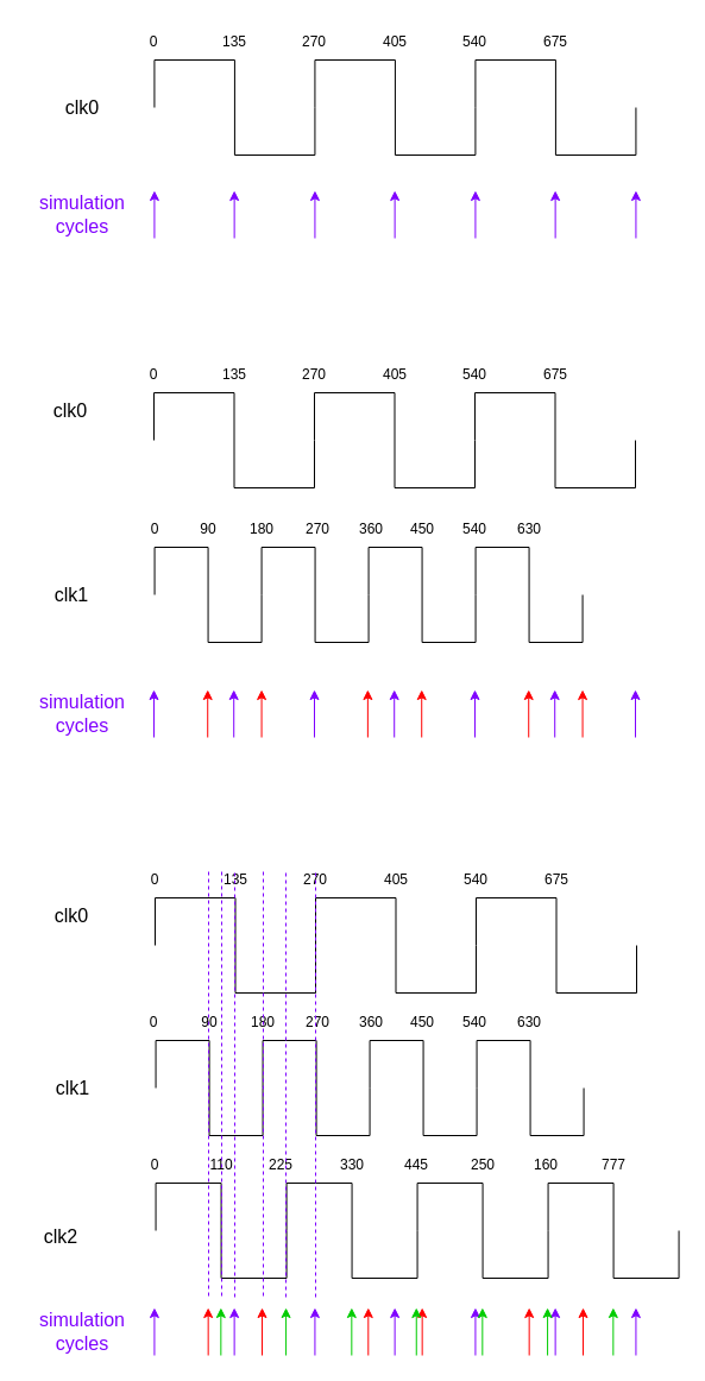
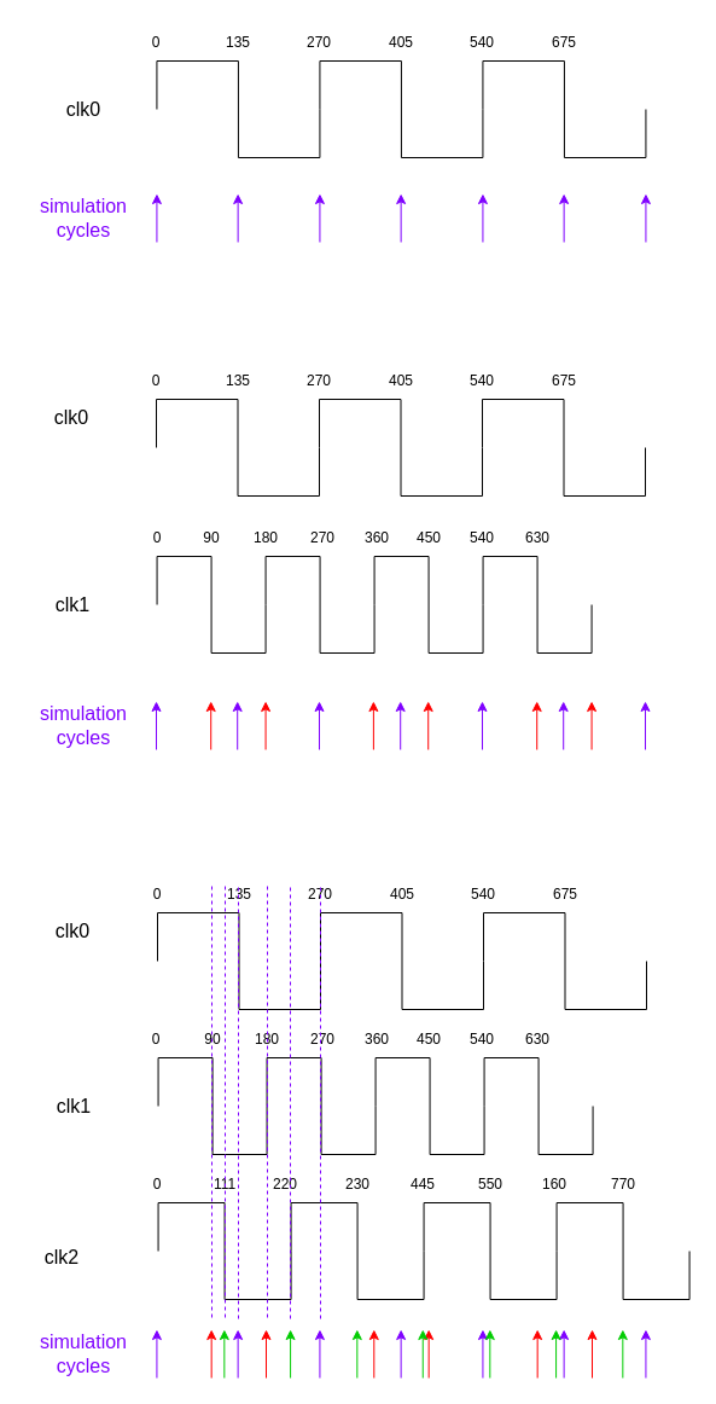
- <mxCell id="16" value="110" style="text;html=1;strokeColor=none;fillColor=none;align=center;verticalAlign=middle;whiteSpace=wrap;rounded=0;fontColor=#000000;" vertex="1" parent="1"><mxGeometry x="155.57" y="965" width="60" height="30" as="geometry" /></mxCell>
+ <mxCell id="16" value="111" style="text;html=1;strokeColor=none;fillColor=none;align=center;verticalAlign=middle;whiteSpace=wrap;rounded=0;fontColor=#000000;" vertex="1" parent="1"><mxGeometry x="155.57" y="965" width="60" height="30" as="geometry" /></mxCell>
- <mxCell id="21" value="225" style="text;html=1;strokeColor=none;fillColor=none;align=center;verticalAlign=middle;whiteSpace=wrap;rounded=0;fontColor=#000000;" vertex="1" parent="1"><mxGeometry x="205.57" y="965" width="60" height="30" as="geometry" /></mxCell>
+ <mxCell id="21" value="220" style="text;html=1;strokeColor=none;fillColor=none;align=center;verticalAlign=middle;whiteSpace=wrap;rounded=0;fontColor=#000000;" vertex="1" parent="1"><mxGeometry x="205.57" y="965" width="60" height="30" as="geometry" /></mxCell>
- <mxCell id="89" value="330" style="text;html=1;strokeColor=none;fillColor=none;align=center;verticalAlign=middle;whiteSpace=wrap;rounded=0;fontColor=#000000;" vertex="1" parent="1"><mxGeometry x="265.57" y="965" width="60" height="30" as="geometry" /></mxCell>
+ <mxCell id="89" value="230" style="text;html=1;strokeColor=none;fillColor=none;align=center;verticalAlign=middle;whiteSpace=wrap;rounded=0;fontColor=#000000;" vertex="1" parent="1"><mxGeometry x="265.57" y="965" width="60" height="30" as="geometry" /></mxCell>
- <mxCell id="91" value="250" style="text;html=1;strokeColor=none;fillColor=none;align=center;verticalAlign=middle;whiteSpace=wrap;rounded=0;fontColor=#000000;" vertex="1" parent="1"><mxGeometry x="375.57" y="965" width="60" height="30" as="geometry" /></mxCell>
+ <mxCell id="91" value="550" style="text;html=1;strokeColor=none;fillColor=none;align=center;verticalAlign=middle;whiteSpace=wrap;rounded=0;fontColor=#000000;" vertex="1" parent="1"><mxGeometry x="375.57" y="965" width="60" height="30" as="geometry" /></mxCell>
- <mxCell id="93" value="777" style="text;html=1;strokeColor=none;fillColor=none;align=center;verticalAlign=middle;whiteSpace=wrap;rounded=0;fontColor=#000000;" vertex="1" parent="1"><mxGeometry x="485.57" y="965" width="60" height="30" as="geometry" /></mxCell>
+ <mxCell id="93" value="770" style="text;html=1;strokeColor=none;fillColor=none;align=center;verticalAlign=middle;whiteSpace=wrap;rounded=0;fontColor=#000000;" vertex="1" parent="1"><mxGeometry x="485.57" y="965" width="60" height="30" as="geometry" /></mxCell>
